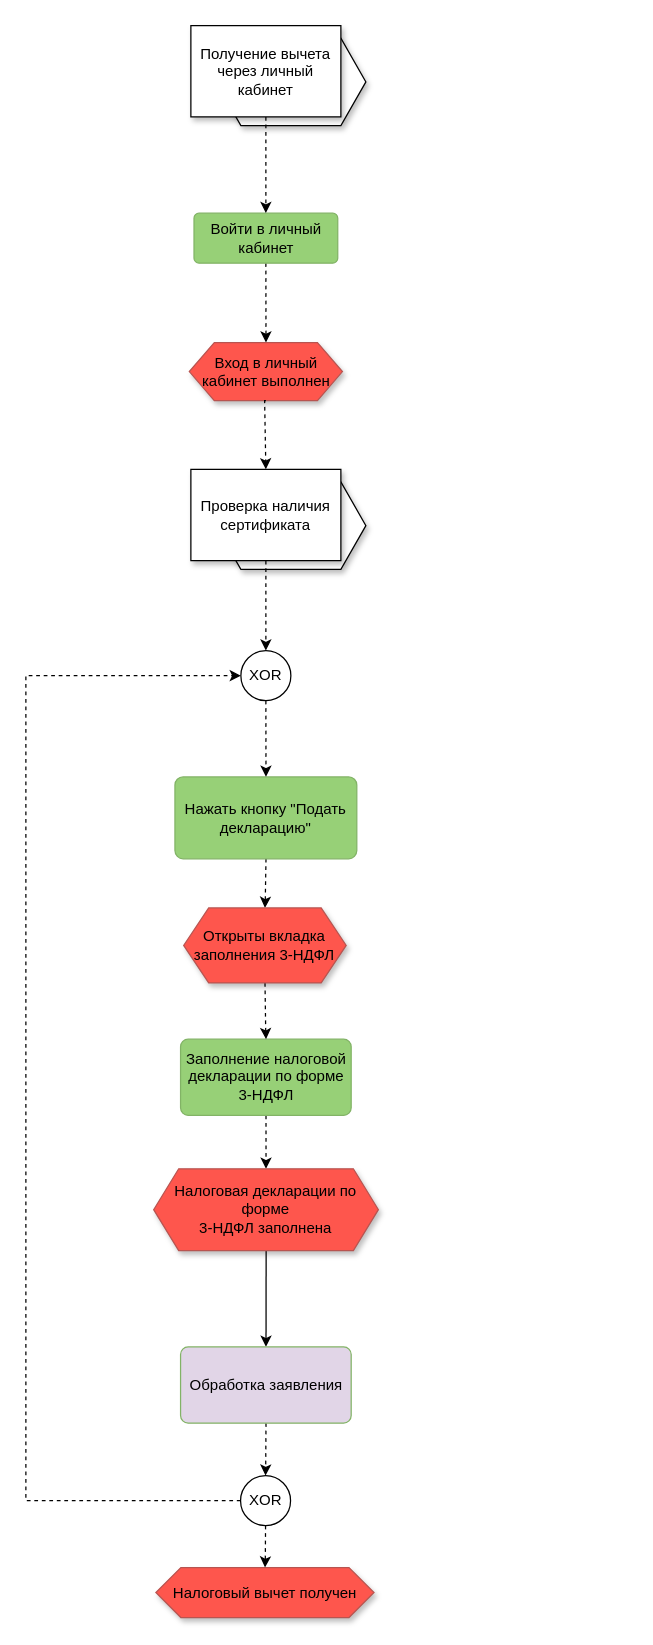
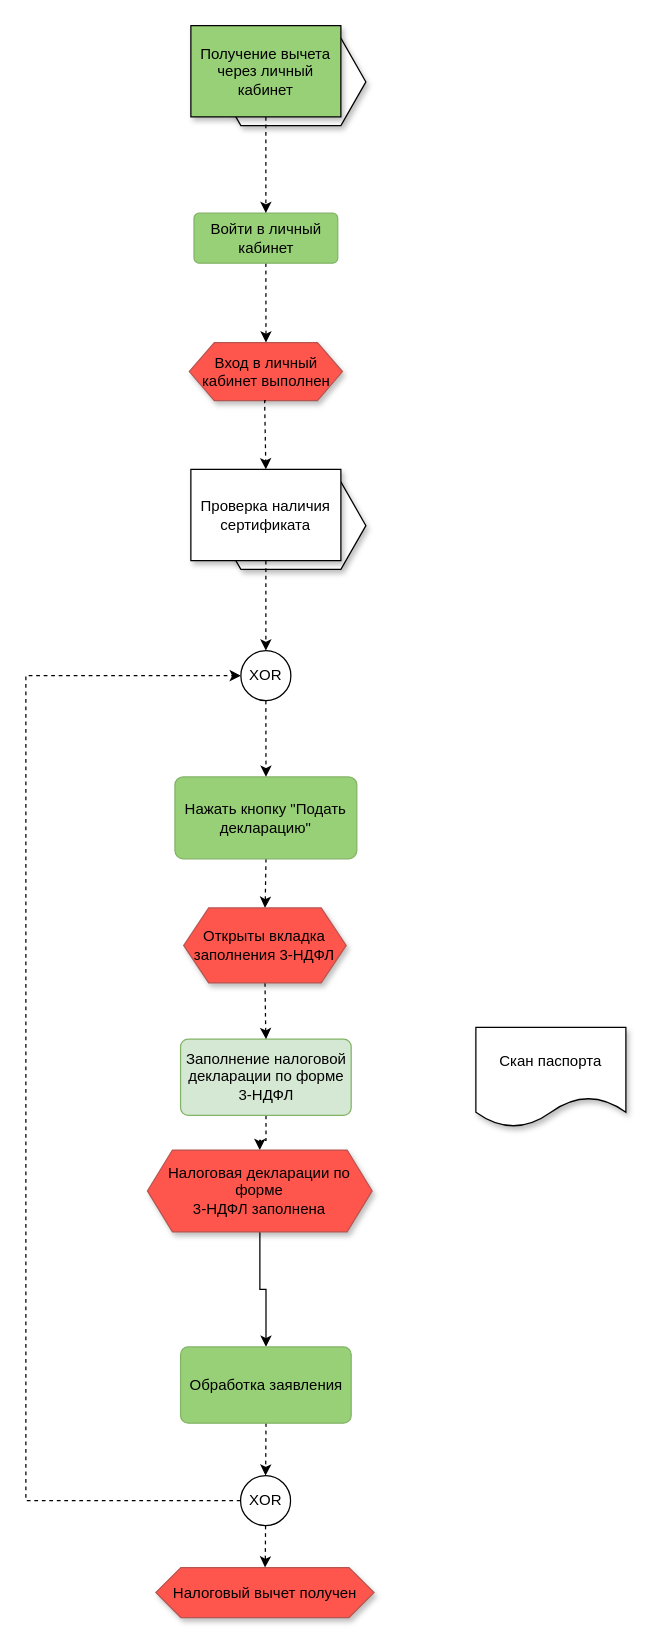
- <mxCell id="5" value="Получение вычета через личный кабинет" style="rounded=0;whiteSpace=wrap;html=1;shadow=1;" parent="3" vertex="1"><mxGeometry width="120" height="73" as="geometry" /></mxCell>
+ <mxCell id="5" value="Получение вычета через личный кабинет" style="rounded=0;whiteSpace=wrap;html=1;shadow=1;fillColor=#97d077;" parent="3" vertex="1"><mxGeometry width="120" height="73" as="geometry" /></mxCell>
- <mxCell id="22" value="Заполнение&amp;nbsp;налоговой декларации по форме&lt;br&gt;3-НДФЛ" style="rounded=1;arcSize=10;whiteSpace=wrap;html=1;align=center;fillColor=#97D077;strokeColor=#82b366;" parent="1" vertex="1"><mxGeometry x="143.75" y="830.81" width="136.5" height="61" as="geometry" /></mxCell>
+ <mxCell id="22" value="Заполнение&amp;nbsp;налоговой декларации по форме&lt;br&gt;3-НДФЛ" style="rounded=1;arcSize=10;whiteSpace=wrap;html=1;align=center;fillColor=#d5e8d4;strokeColor=#82b366;" parent="1" vertex="1"><mxGeometry x="143.75" y="830.81" width="136.5" height="61" as="geometry" /></mxCell>
+ <mxCell id="32" value="Скан паспорта" style="shape=document;whiteSpace=wrap;html=1;boundedLbl=1;shadow=1;labelBackgroundColor=none;" parent="1" vertex="1"><mxGeometry x="380" y="821.31" width="120" height="80" as="geometry" /></mxCell>
- <mxCell id="24" value="Налоговая декларации по форме&lt;br style=&quot;border-color: var(--border-color);&quot;&gt;3-НДФЛ заполнена" style="shape=hexagon;perimeter=hexagonPerimeter2;whiteSpace=wrap;html=1;fixedSize=1;shadow=1;fillColor=#fe564d;strokeColor=#b85450;" parent="1" vertex="1"><mxGeometry x="122.25" y="934.5" width="179.75" height="65.5" as="geometry" /></mxCell>
+ <mxCell id="24" value="Налоговая декларации по форме&lt;br style=&quot;border-color: var(--border-color);&quot;&gt;3-НДФЛ заполнена" style="shape=hexagon;perimeter=hexagonPerimeter2;whiteSpace=wrap;html=1;fixedSize=1;shadow=1;fillColor=#fe564d;strokeColor=#b85450;" parent="1" vertex="1"><mxGeometry x="117.25" y="919.5" width="179.75" height="65.5" as="geometry" /></mxCell>
- <mxCell id="28" value="Обработка заявления" style="rounded=1;arcSize=10;whiteSpace=wrap;html=1;align=center;fillColor=#e1d5e7;strokeColor=#82b366;" parent="1" vertex="1"><mxGeometry x="143.75" y="1077" width="136.5" height="61" as="geometry" /></mxCell>
+ <mxCell id="28" value="Обработка заявления" style="rounded=1;arcSize=10;whiteSpace=wrap;html=1;align=center;fillColor=#97D077;strokeColor=#82b366;" parent="1" vertex="1"><mxGeometry x="143.75" y="1077" width="136.5" height="61" as="geometry" /></mxCell>
